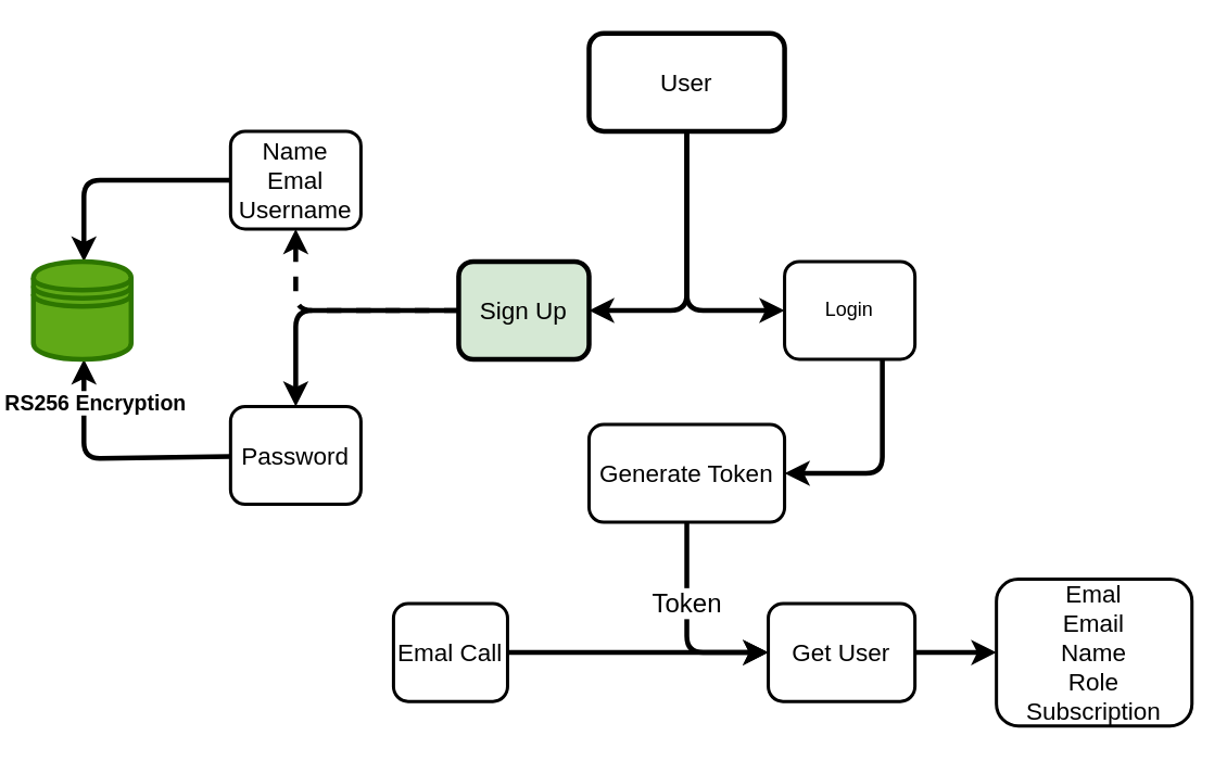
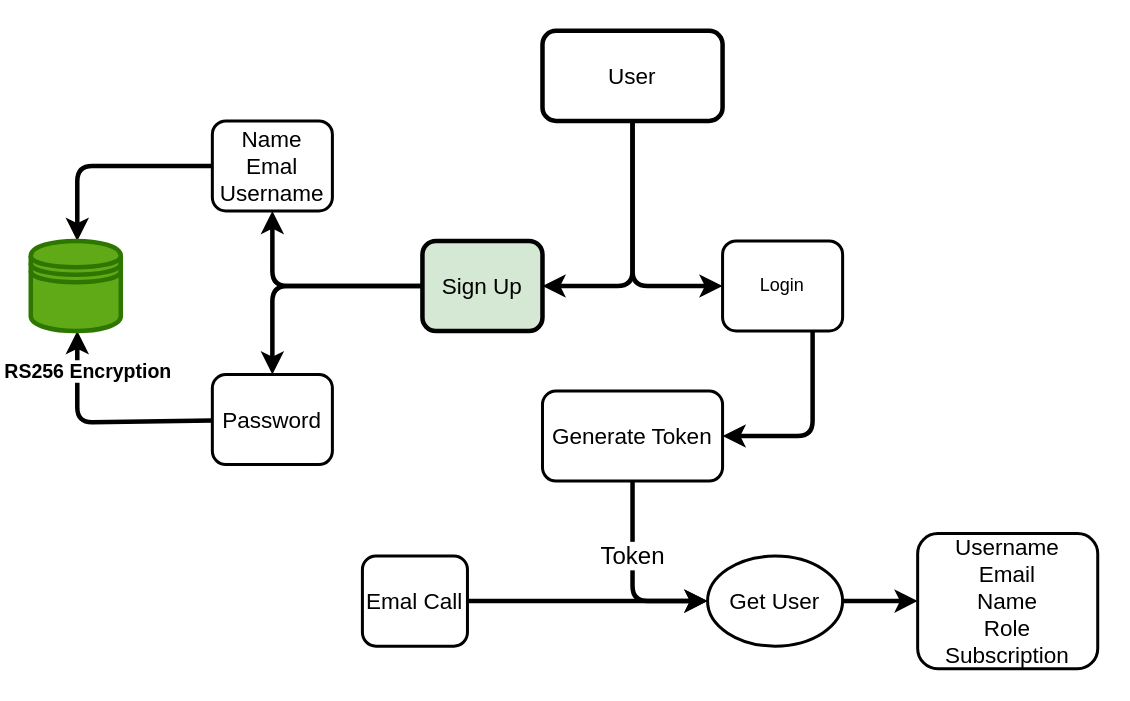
- <mxCell id="5" value="" style="edgeStyle=none;html=1;strokeWidth=3;dashed=1;" parent="1" source="7" target="10" edge="1"><mxGeometry relative="1" as="geometry"><Array as="points"><mxPoint x="181" y="190" /></Array></mxGeometry></mxCell>
+ <mxCell id="5" value="" style="edgeStyle=none;html=1;strokeWidth=3;" parent="1" source="7" target="10" edge="1"><mxGeometry relative="1" as="geometry"><Array as="points"><mxPoint x="181" y="190" /></Array></mxGeometry></mxCell>
- <mxCell id="21" value="&lt;font style=&quot;font-size: 15px;&quot;&gt;Get User&lt;/font&gt;" style="rounded=1;whiteSpace=wrap;html=1;strokeWidth=2;" parent="1" vertex="1"><mxGeometry x="471" y="370" width="90" height="60" as="geometry" /></mxCell>
+ <mxCell id="21" value="&lt;font style=&quot;font-size: 15px;&quot;&gt;Get User&lt;/font&gt;" style="ellipse;whiteSpace=wrap;html=1;strokeWidth=2;" parent="1" vertex="1"><mxGeometry x="471" y="370" width="90" height="60" as="geometry" /></mxCell>
- <mxCell id="22" value="&lt;font style=&quot;font-size: 15px;&quot;&gt;Emal&lt;br&gt;Email&lt;br&gt;Name&lt;br&gt;Role&lt;br&gt;Subscription&lt;/font&gt;" style="rounded=1;whiteSpace=wrap;html=1;strokeWidth=2;" parent="1" vertex="1"><mxGeometry x="611" y="355" width="120" height="90" as="geometry" /></mxCell>
+ <mxCell id="22" value="&lt;font style=&quot;font-size: 15px;&quot;&gt;Username&lt;br&gt;Email&lt;br&gt;Name&lt;br&gt;Role&lt;br&gt;Subscription&lt;/font&gt;" style="rounded=1;whiteSpace=wrap;html=1;strokeWidth=2;" parent="1" vertex="1"><mxGeometry x="611" y="355" width="120" height="90" as="geometry" /></mxCell>
